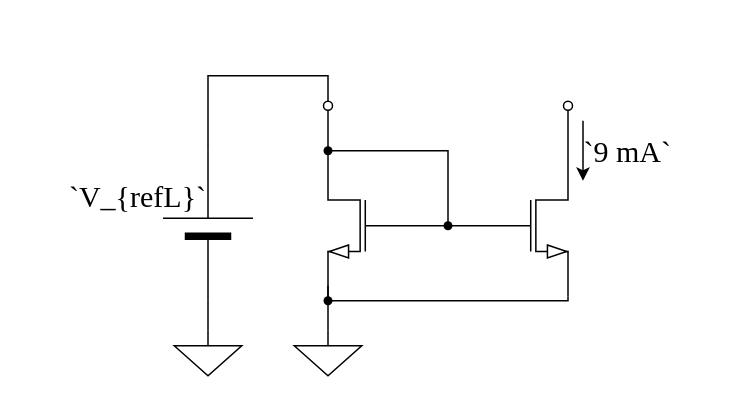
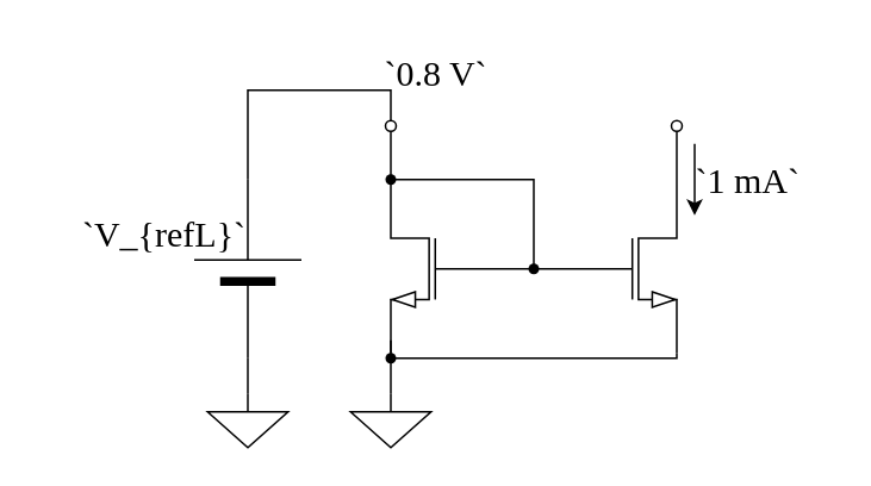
+ <mxCell id="26" value="&lt;font style=&quot;font-size: 20px;&quot;&gt;`0.8 V`&lt;/font&gt;" style="text;html=1;align=center;verticalAlign=middle;resizable=0;points=[];autosize=1;strokeColor=none;fillColor=none;fontSize=11;fontFamily=BKM-cmmi10;fontColor=default;" vertex="1" parent="1"><mxGeometry x="198" y="20" width="90" height="40" as="geometry" /></mxCell>
- <mxCell id="25" value="&lt;font style=&quot;font-size: 20px;&quot;&gt;`9 mA`&amp;nbsp;&lt;/font&gt;" style="text;html=1;align=center;verticalAlign=middle;resizable=0;points=[];autosize=1;strokeColor=none;fillColor=none;fontSize=11;fontFamily=BKM-cmmi10;fontColor=default;" parent="1" vertex="1"><mxGeometry x="375" y="80" width="90" height="40" as="geometry" /></mxCell>
+ <mxCell id="25" value="&lt;font style=&quot;font-size: 20px;&quot;&gt;`1 mA`&amp;nbsp;&lt;/font&gt;" style="text;html=1;align=center;verticalAlign=middle;resizable=0;points=[];autosize=1;strokeColor=none;fillColor=none;fontSize=11;fontFamily=BKM-cmmi10;fontColor=default;" parent="1" vertex="1"><mxGeometry x="375" y="80" width="90" height="40" as="geometry" /></mxCell>
